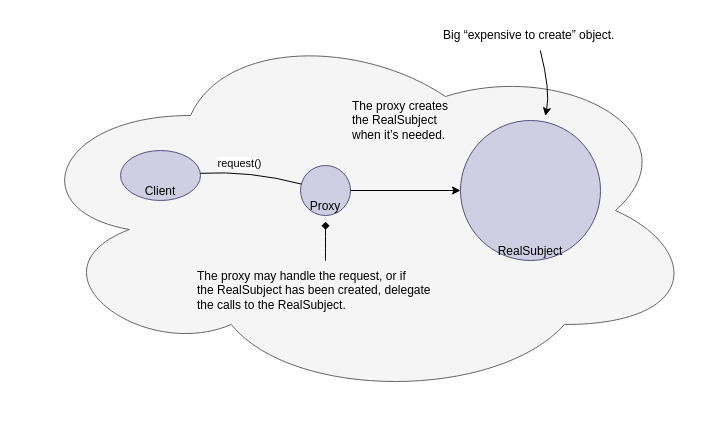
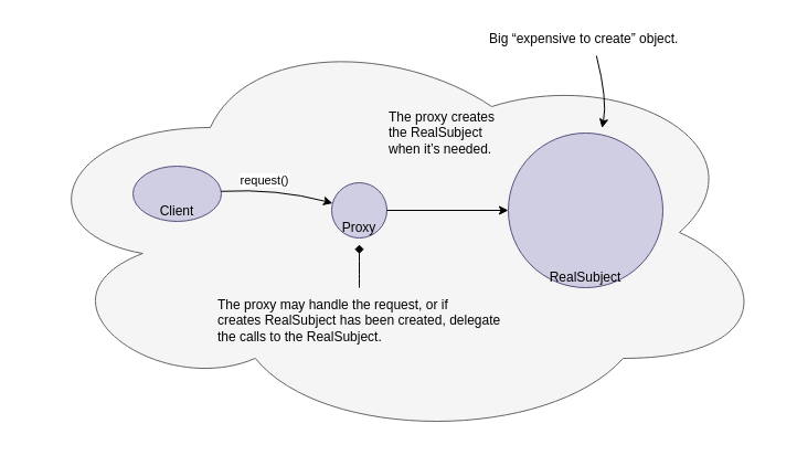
- <mxCell id="7" value="" style="endArrow=none;html=1;curved=1;" edge="1" parent="1" source="3" target="4"><mxGeometry width="50" height="50" relative="1" as="geometry"><mxPoint x="220" y="350" as="sourcePoint" /><mxPoint x="270" y="300" as="targetPoint" /><Array as="points"><mxPoint x="250" y="170" /></Array></mxGeometry></mxCell>
+ <mxCell id="7" value="" style="endArrow=classic;html=1;curved=1;" edge="1" parent="1" source="3" target="4"><mxGeometry width="50" height="50" relative="1" as="geometry"><mxPoint x="220" y="350" as="sourcePoint" /><mxPoint x="270" y="300" as="targetPoint" /><Array as="points"><mxPoint x="250" y="170" /></Array></mxGeometry></mxCell>
- <mxCell id="9" value="&lt;div&gt;The proxy may handle the request, or if&lt;/div&gt;&lt;div&gt;the RealSubject has been created, delegate&lt;/div&gt;&lt;div&gt;the calls to the RealSubject.&lt;/div&gt;" style="text;html=1;align=left;verticalAlign=middle;resizable=0;points=[];autosize=1;strokeColor=none;fillColor=none;" vertex="1" parent="1"><mxGeometry x="195" y="260" width="260" height="60" as="geometry" /></mxCell>
+ <mxCell id="9" value="&lt;div&gt;The proxy may handle the request, or if&lt;/div&gt;&lt;div&gt;creates RealSubject has been created, delegate&lt;/div&gt;&lt;div&gt;the calls to the RealSubject.&lt;/div&gt;" style="text;html=1;align=left;verticalAlign=middle;resizable=0;points=[];autosize=1;strokeColor=none;fillColor=none;" vertex="1" parent="1"><mxGeometry x="195" y="260" width="260" height="60" as="geometry" /></mxCell>
